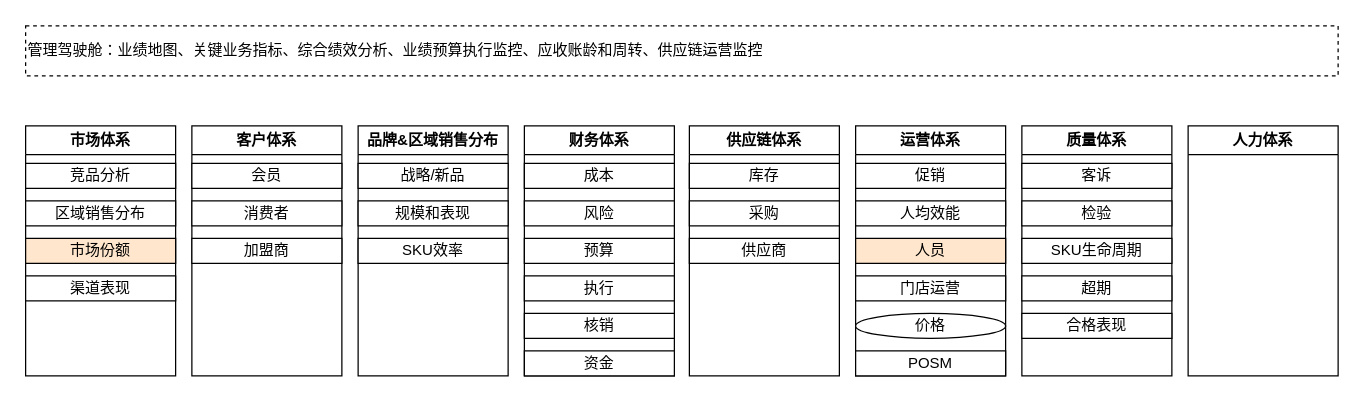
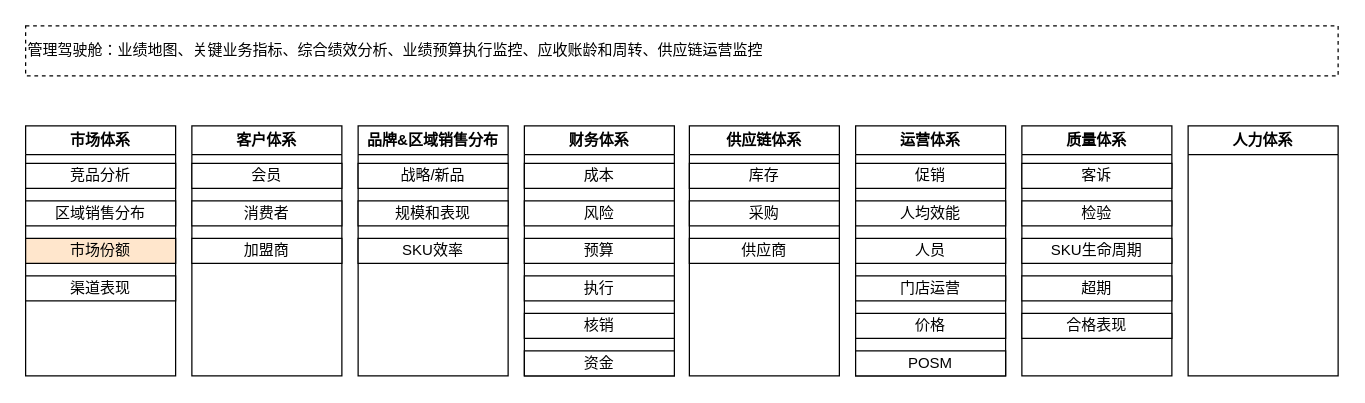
- <mxCell id="29" value="人员" style="whiteSpace=wrap;html=1;fillColor=#ffe6cc;" vertex="1" parent="26"><mxGeometry y="90" width="120" height="20" as="geometry" /></mxCell>
+ <mxCell id="29" value="人员" style="whiteSpace=wrap;html=1;" vertex="1" parent="26"><mxGeometry y="90" width="120" height="20" as="geometry" /></mxCell>
- <mxCell id="31" value="价格" style="ellipse;whiteSpace=wrap;html=1;" vertex="1" parent="26"><mxGeometry y="150" width="120" height="20" as="geometry" /></mxCell>
+ <mxCell id="31" value="价格" style="whiteSpace=wrap;html=1;" vertex="1" parent="26"><mxGeometry y="150" width="120" height="20" as="geometry" /></mxCell>
